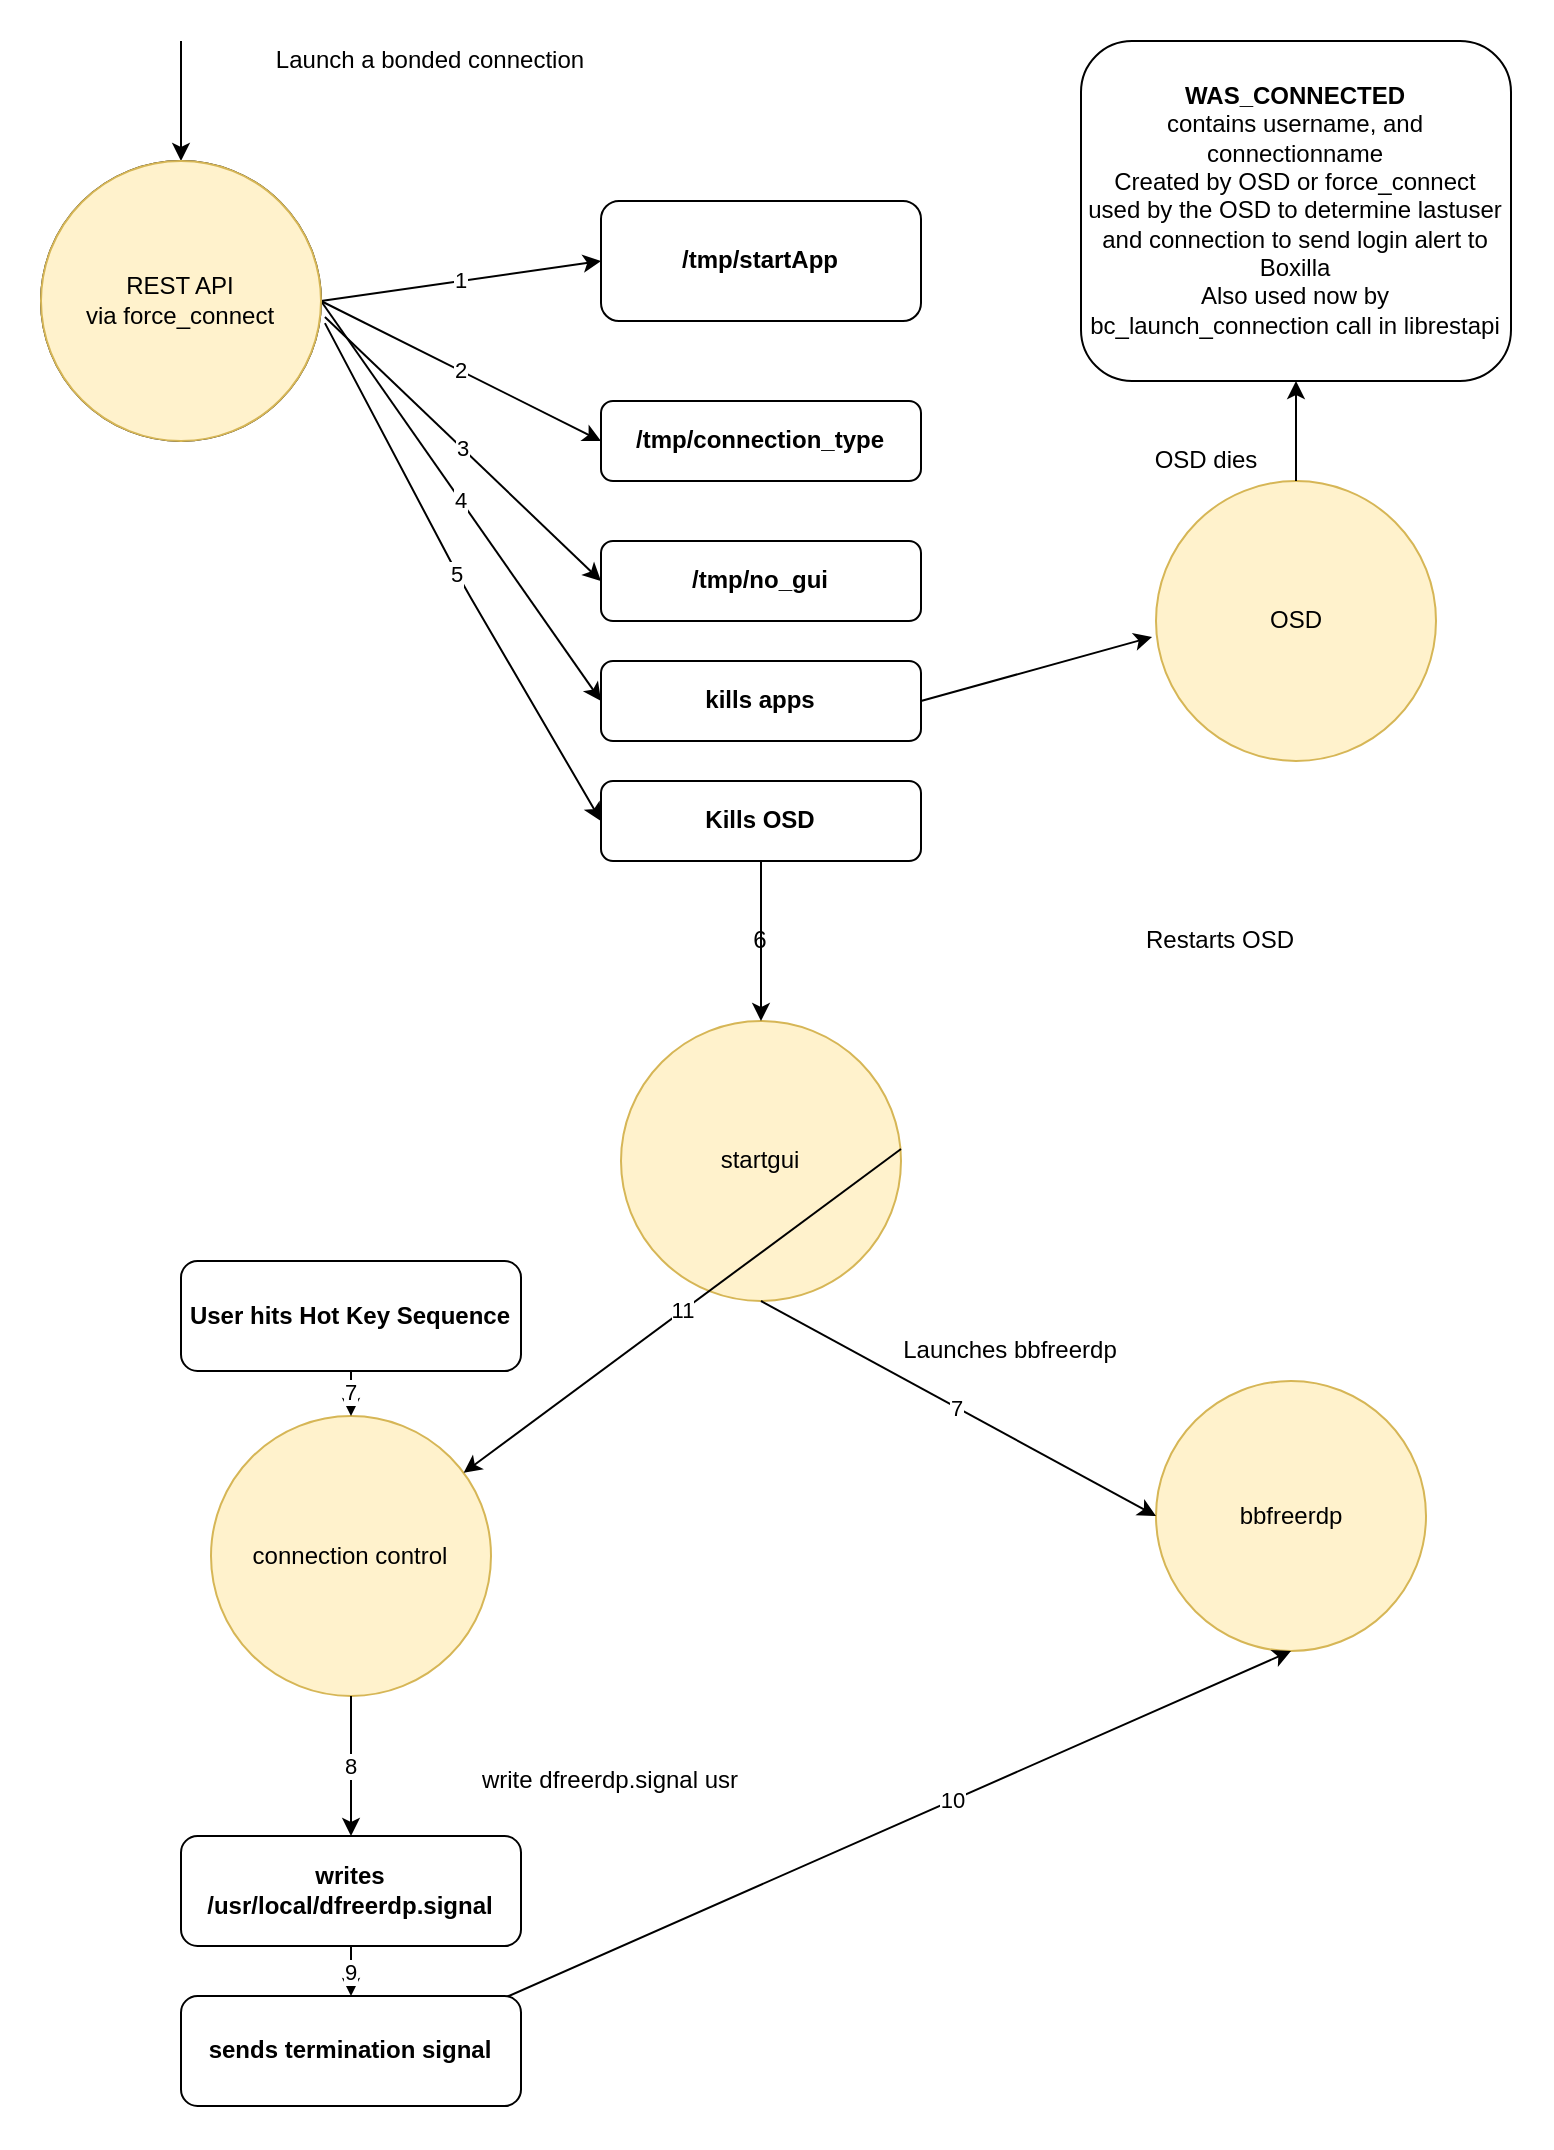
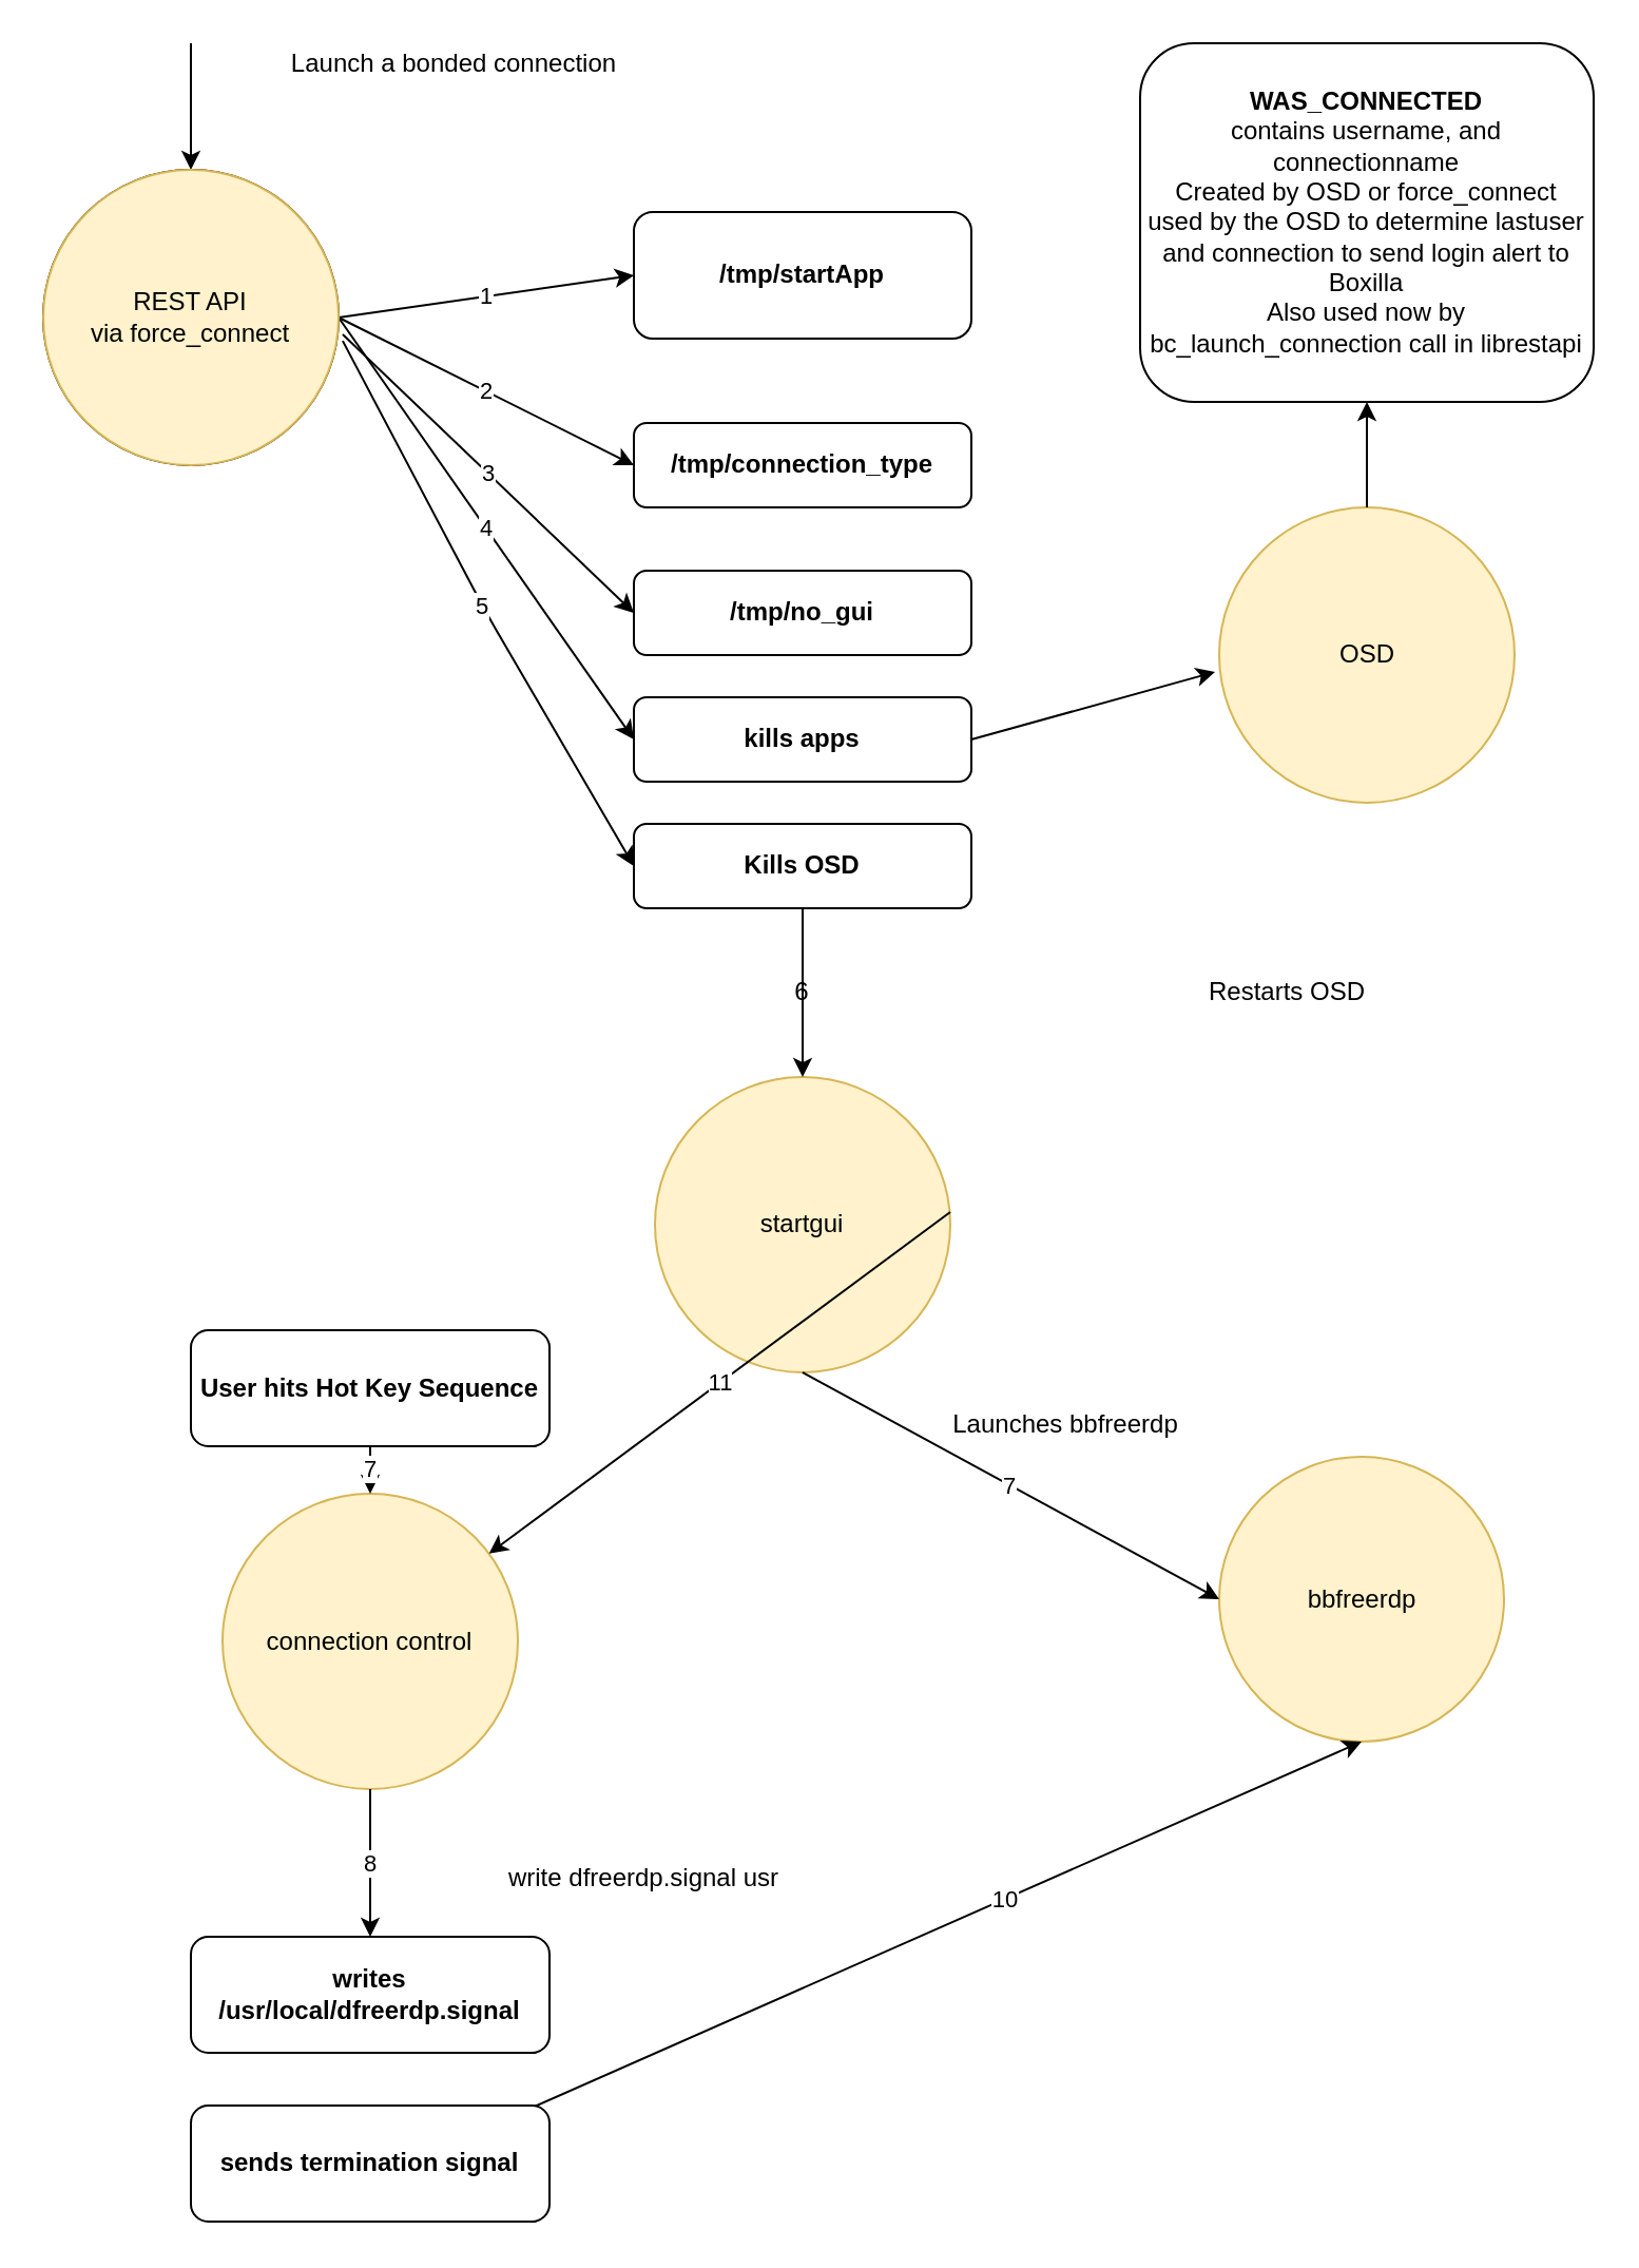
- <mxCell id="24" value="OSD dies" style="text;html=1;strokeColor=none;fillColor=none;align=center;verticalAlign=middle;whiteSpace=wrap;rounded=0;" parent="1" vertex="1"><mxGeometry x="487.5" y="220" width="230" height="20" as="geometry" /></mxCell>
- <mxCell id="33" value="9" style="endArrow=classic;html=1;entryX=0.5;entryY=0;entryDx=0;entryDy=0;exitX=0.5;exitY=1;exitDx=0;exitDy=0;" parent="1" source="6" target="32" edge="1"><mxGeometry width="50" height="50" relative="1" as="geometry"><mxPoint x="185" y="857.5" as="sourcePoint" /><mxPoint x="185" y="927.5" as="targetPoint" /></mxGeometry></mxCell>
